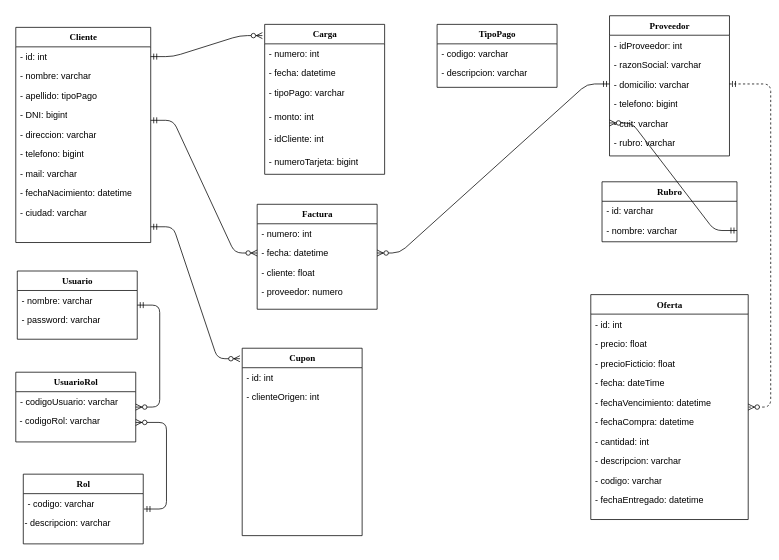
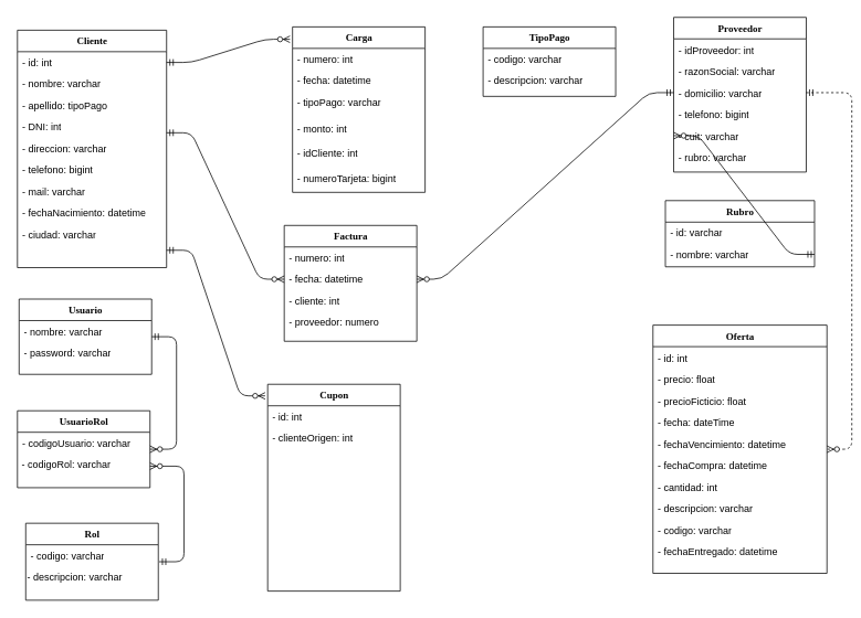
- <mxCell id="6" value="- DNI: bigint" style="text;html=1;strokeColor=none;fillColor=none;align=left;verticalAlign=top;spacingLeft=4;spacingRight=4;whiteSpace=wrap;overflow=hidden;rotatable=0;points=[[0,0.5],[1,0.5]];portConstraint=eastwest;" parent="2" vertex="1"><mxGeometry y="104" width="180" height="26" as="geometry" /></mxCell>
+ <mxCell id="6" value="- DNI: int" style="text;html=1;strokeColor=none;fillColor=none;align=left;verticalAlign=top;spacingLeft=4;spacingRight=4;whiteSpace=wrap;overflow=hidden;rotatable=0;points=[[0,0.5],[1,0.5]];portConstraint=eastwest;" parent="2" vertex="1"><mxGeometry y="104" width="180" height="26" as="geometry" /></mxCell>
- <mxCell id="33" value="- cliente: float" style="text;html=1;strokeColor=none;fillColor=none;align=left;verticalAlign=top;spacingLeft=4;spacingRight=4;whiteSpace=wrap;overflow=hidden;rotatable=0;points=[[0,0.5],[1,0.5]];portConstraint=eastwest;" parent="30" vertex="1"><mxGeometry y="78" width="160" height="26" as="geometry" /></mxCell>
+ <mxCell id="33" value="- cliente: int" style="text;html=1;strokeColor=none;fillColor=none;align=left;verticalAlign=top;spacingLeft=4;spacingRight=4;whiteSpace=wrap;overflow=hidden;rotatable=0;points=[[0,0.5],[1,0.5]];portConstraint=eastwest;" parent="30" vertex="1"><mxGeometry y="78" width="160" height="26" as="geometry" /></mxCell>
